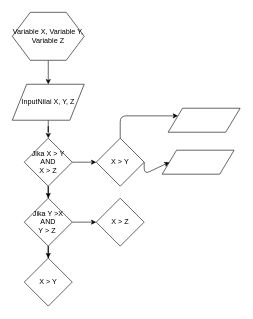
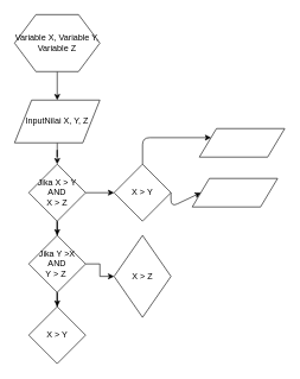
- <mxCell id="13" value="X &amp;gt; Z" style="rhombus;whiteSpace=wrap;html=1;" vertex="1" parent="1"><mxGeometry x="160" y="330" width="80" height="80" as="geometry" /></mxCell>
+ <mxCell id="13" value="X &amp;gt; Z" style="rhombus;whiteSpace=wrap;html=1;" vertex="1" parent="1"><mxGeometry x="160" y="330" width="80" height="115" as="geometry" /></mxCell>
